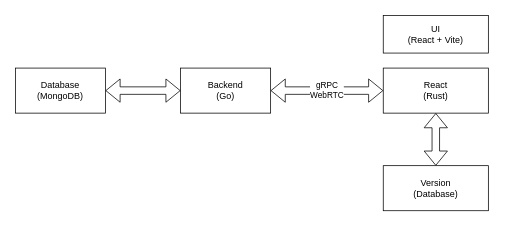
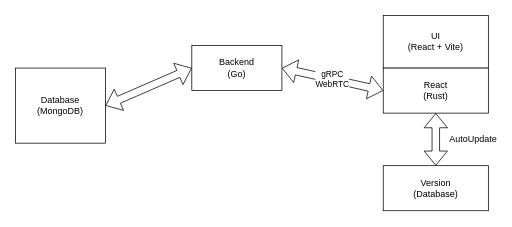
- <mxCell id="2" value="UI&lt;br&gt;(React + Vite)" style="rounded=0;whiteSpace=wrap;html=1;" vertex="1" parent="1"><mxGeometry x="510" y="20" width="140" height="50" as="geometry" /></mxCell>
+ <mxCell id="2" value="UI&lt;br&gt;(React + Vite)" style="rounded=0;whiteSpace=wrap;html=1;" vertex="1" parent="1"><mxGeometry x="510" y="20" width="140" height="70" as="geometry" /></mxCell>
- <mxCell id="6" value="Database&lt;br&gt;(MongoDB)" style="rounded=0;whiteSpace=wrap;html=1;" vertex="1" parent="1"><mxGeometry x="20" y="90" width="120" height="60" as="geometry" /></mxCell>
+ <mxCell id="6" value="Database&lt;br&gt;(MongoDB)" style="rounded=0;whiteSpace=wrap;html=1;" vertex="1" parent="1"><mxGeometry x="20" y="90" width="120" height="100" as="geometry" /></mxCell>
- <mxCell id="4" value="Backend&lt;br&gt;(Go)" style="rounded=0;whiteSpace=wrap;html=1;" vertex="1" parent="1"><mxGeometry x="240" y="90" width="120" height="60" as="geometry" /></mxCell>
+ <mxCell id="4" value="Backend&lt;br&gt;(Go)" style="rounded=0;whiteSpace=wrap;html=1;" vertex="1" parent="1"><mxGeometry x="255" y="60" width="120" height="60" as="geometry" /></mxCell>
+ <mxCell id="10" value="AutoUpdate" style="text;html=1;strokeColor=none;fillColor=none;align=center;verticalAlign=middle;whiteSpace=wrap;rounded=0;" vertex="1" parent="1"><mxGeometry x="600" y="170" width="60" height="30" as="geometry" /></mxCell>
